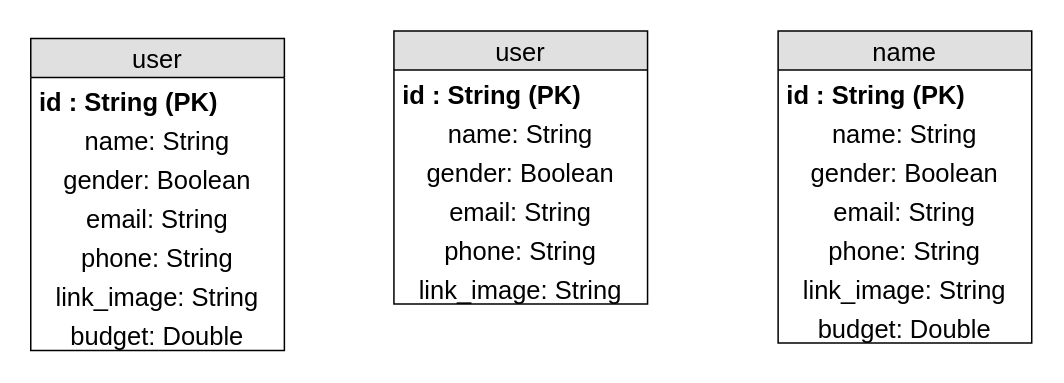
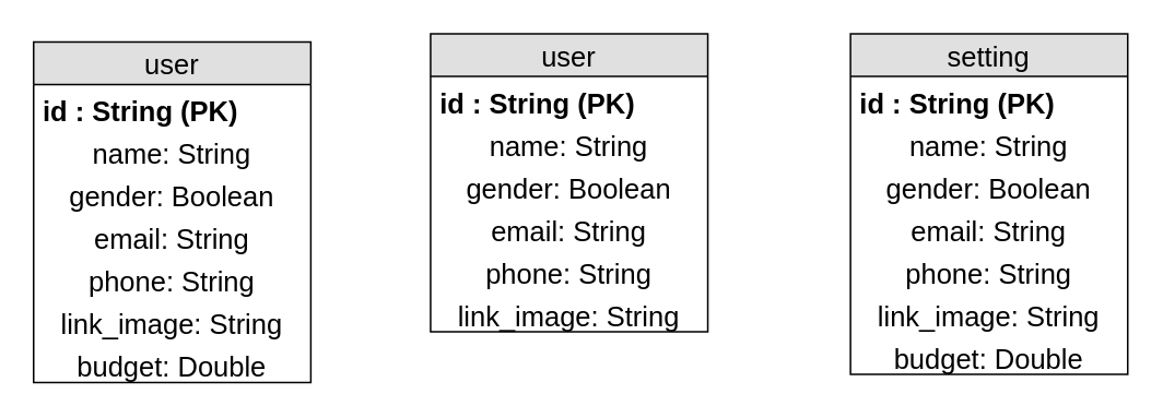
- <mxCell id="9" value="name" style="swimlane;fontStyle=0;childLayout=stackLayout;horizontal=1;startSize=26;fillColor=#e0e0e0;horizontalStack=0;resizeParent=1;resizeParentMax=0;resizeLast=0;collapsible=1;marginBottom=0;swimlaneFillColor=#ffffff;align=center;fontSize=17;" vertex="1" parent="1"><mxGeometry x="518" y="20" width="169" height="208" as="geometry" /></mxCell>
+ <mxCell id="9" value="setting" style="swimlane;fontStyle=0;childLayout=stackLayout;horizontal=1;startSize=26;fillColor=#e0e0e0;horizontalStack=0;resizeParent=1;resizeParentMax=0;resizeLast=0;collapsible=1;marginBottom=0;swimlaneFillColor=#ffffff;align=center;fontSize=17;" vertex="1" parent="1"><mxGeometry x="518" y="20" width="169" height="208" as="geometry" /></mxCell>
